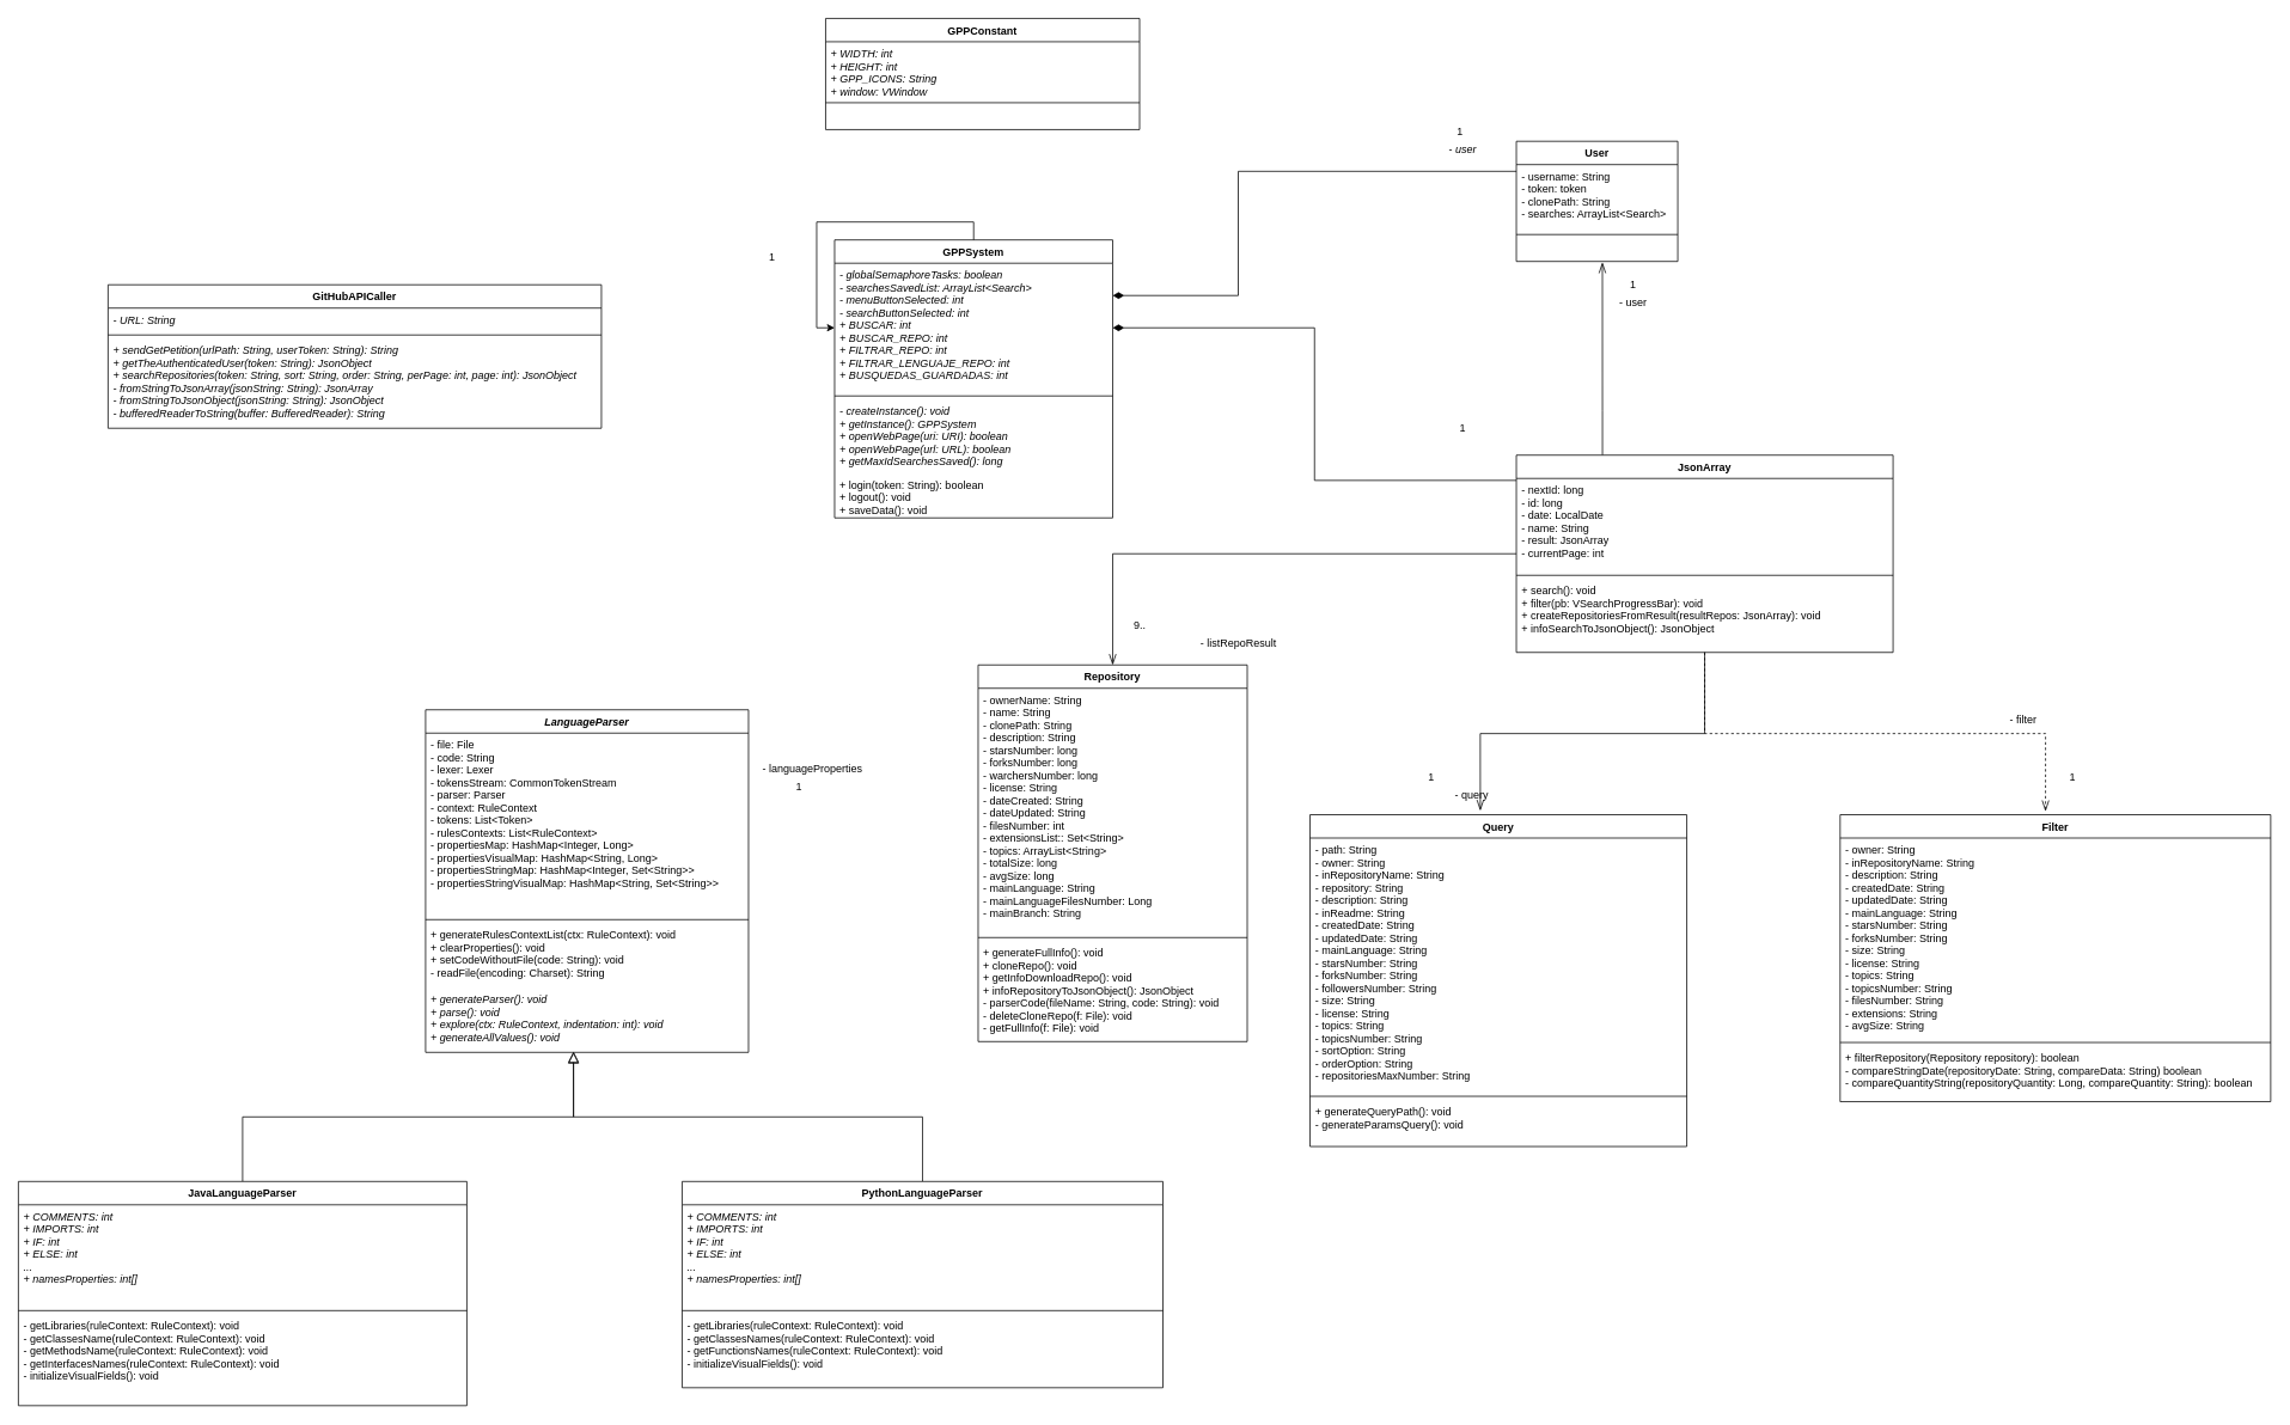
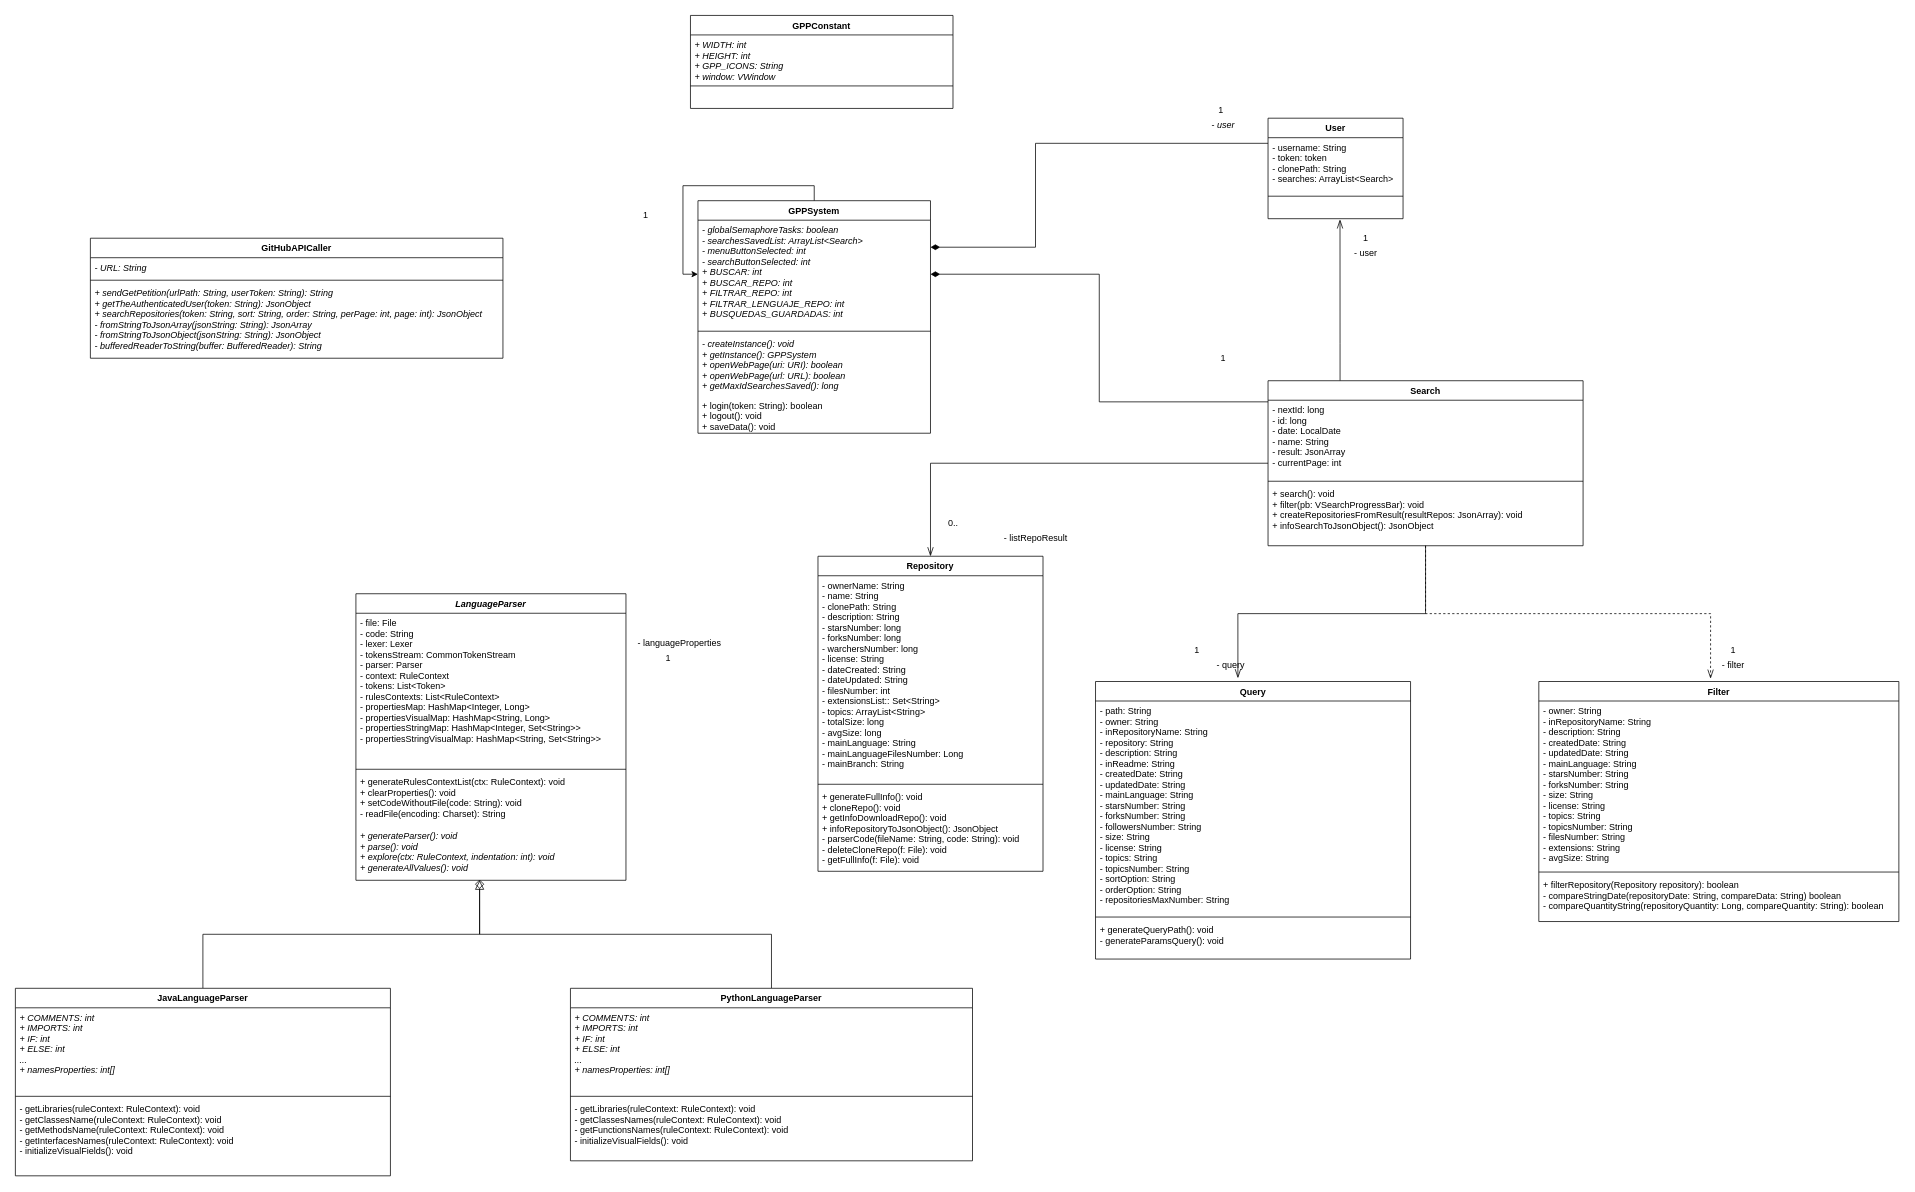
- <mxCell id="39" value="JsonArray" style="swimlane;fontStyle=1;align=center;verticalAlign=top;childLayout=stackLayout;horizontal=1;startSize=26;horizontalStack=0;resizeParent=1;resizeParentMax=0;resizeLast=0;collapsible=1;marginBottom=0;" parent="1" vertex="1"><mxGeometry x="1690" y="507" width="420" height="220" as="geometry" /></mxCell>
+ <mxCell id="39" value="Search" style="swimlane;fontStyle=1;align=center;verticalAlign=top;childLayout=stackLayout;horizontal=1;startSize=26;horizontalStack=0;resizeParent=1;resizeParentMax=0;resizeLast=0;collapsible=1;marginBottom=0;" parent="1" vertex="1"><mxGeometry x="1690" y="507" width="420" height="220" as="geometry" /></mxCell>
- <mxCell id="69" value="9.." style="text;html=1;align=center;verticalAlign=middle;resizable=0;points=[];autosize=1;strokeColor=none;fillColor=none;" vertex="1" parent="1"><mxGeometry x="1255" y="687" width="30" height="20" as="geometry" /></mxCell>
+ <mxCell id="69" value="0.." style="text;html=1;align=center;verticalAlign=middle;resizable=0;points=[];autosize=1;strokeColor=none;fillColor=none;" vertex="1" parent="1"><mxGeometry x="1255" y="687" width="30" height="20" as="geometry" /></mxCell>
- <mxCell id="66" value="- filter" style="text;html=1;align=center;verticalAlign=middle;resizable=0;points=[];autosize=1;strokeColor=none;fillColor=none;" vertex="1" parent="1"><mxGeometry x="2230" y="792" width="50" height="20" as="geometry" /></mxCell>
+ <mxCell id="66" value="- filter" style="text;html=1;align=center;verticalAlign=middle;resizable=0;points=[];autosize=1;strokeColor=none;fillColor=none;" vertex="1" parent="1"><mxGeometry x="2285" y="877" width="50" height="20" as="geometry" /></mxCell>
- <mxCell id="17" style="edgeStyle=orthogonalEdgeStyle;rounded=0;orthogonalLoop=1;jettySize=auto;html=1;entryX=0.458;entryY=0.986;entryDx=0;entryDy=0;entryPerimeter=0;endArrow=block;endFill=0;endSize=10;" edge="1" parent="1" source="18" target="16"><mxGeometry relative="1" as="geometry" /></mxCell>
+ <mxCell id="17" style="edgeStyle=orthogonalEdgeStyle;rounded=0;orthogonalLoop=1;jettySize=auto;html=1;entryX=0.458;entryY=0.986;entryDx=0;entryDy=0;entryPerimeter=0;endArrow=diamond;endFill=0;endSize=10;" edge="1" parent="1" source="18" target="16"><mxGeometry relative="1" as="geometry" /></mxCell>
